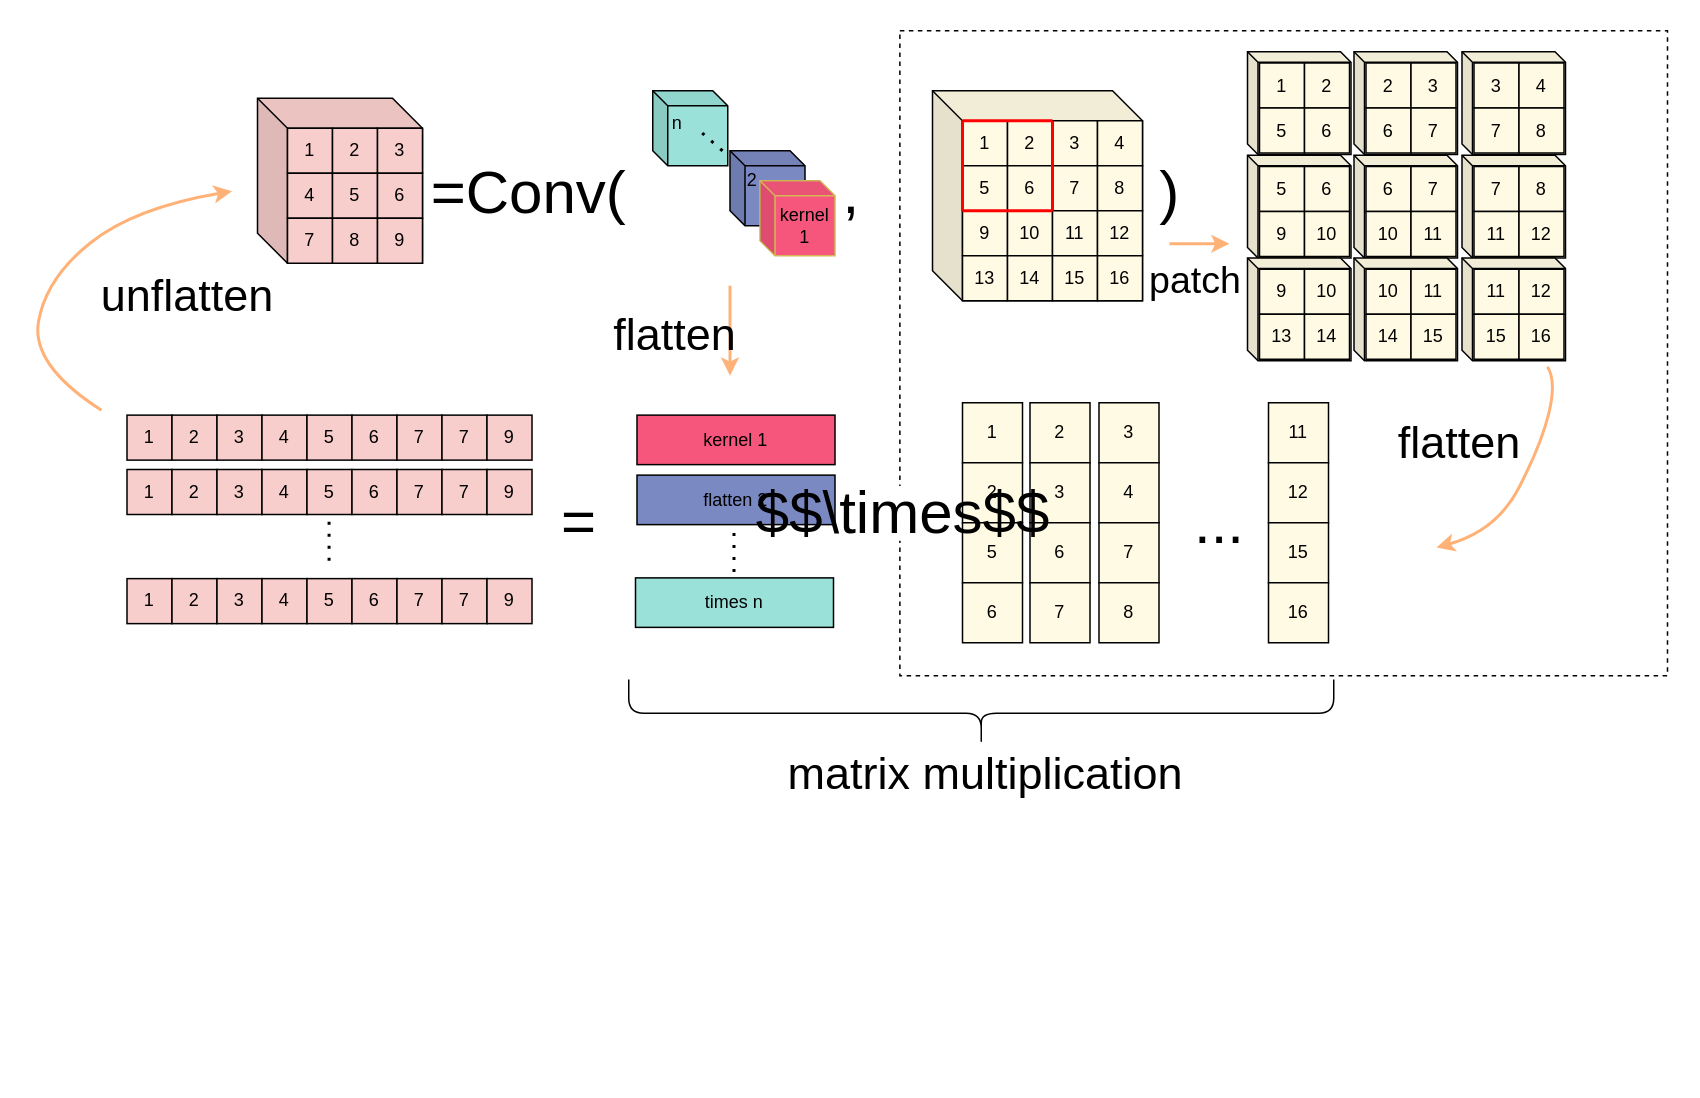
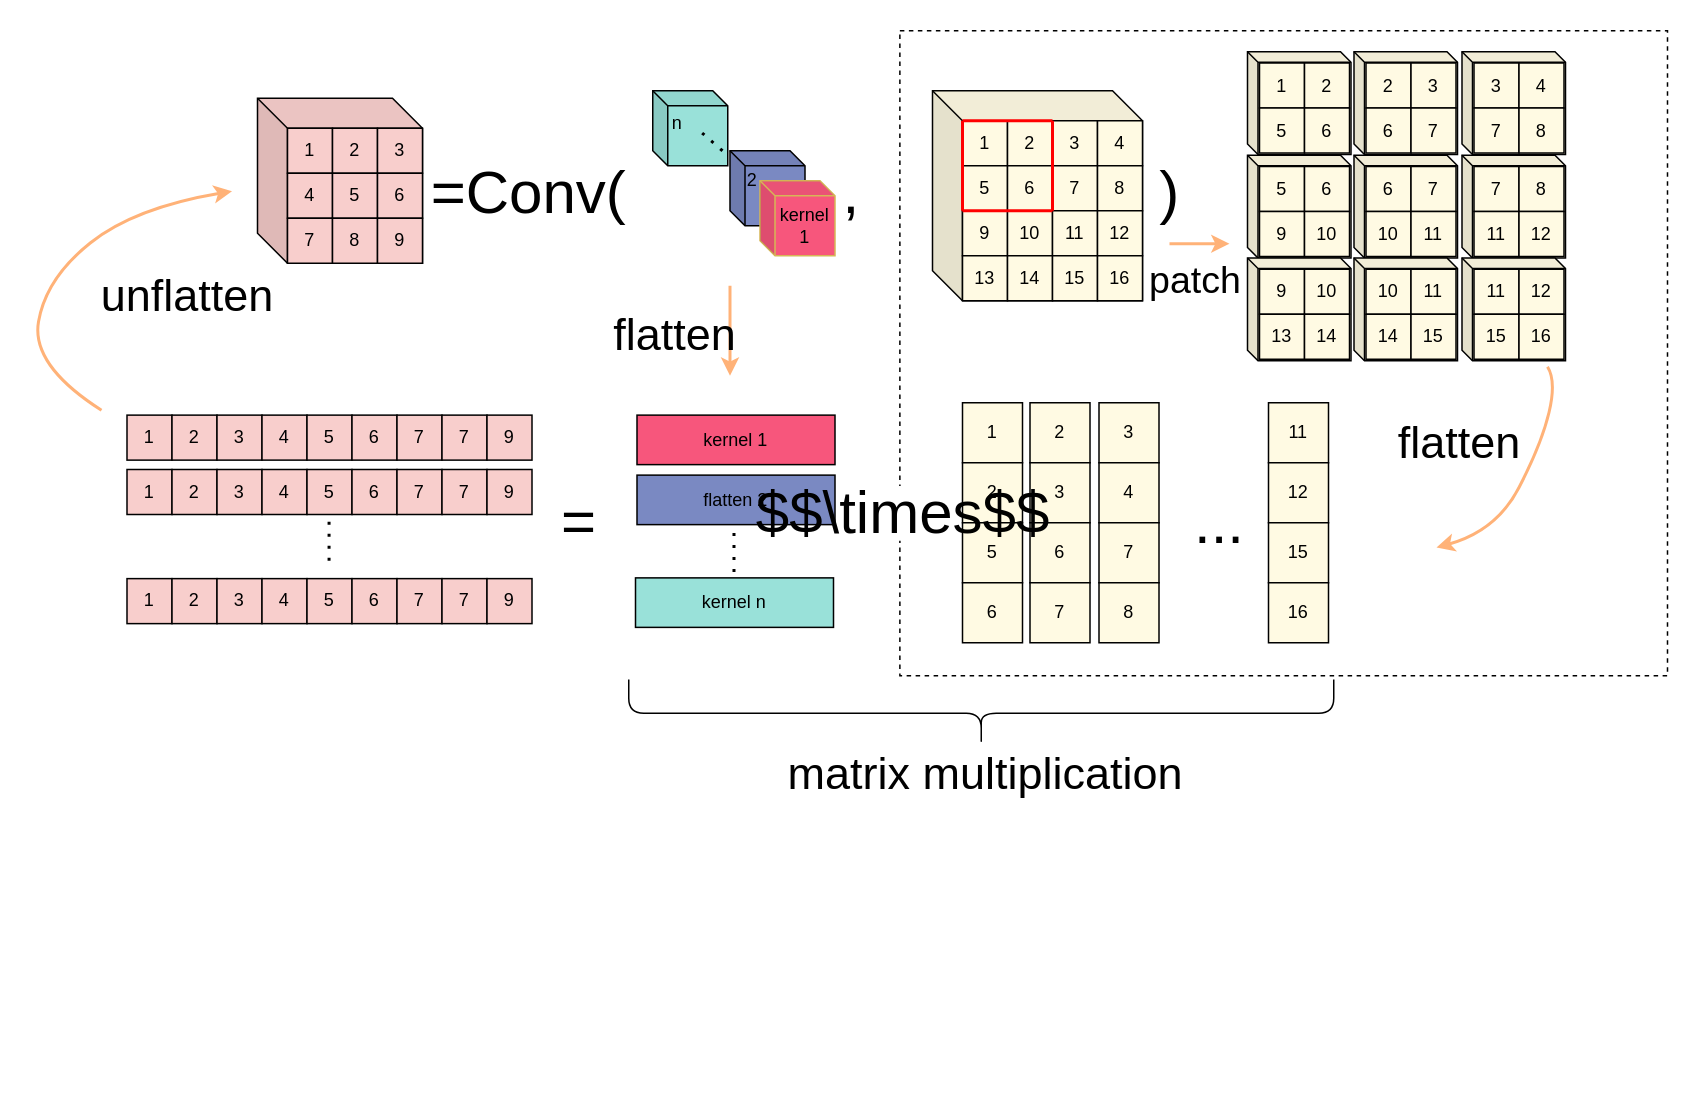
- <mxCell id="94" value="times n" style="rounded=0;whiteSpace=wrap;html=1;fillColor=#99E1D9;" vertex="1" parent="1"><mxGeometry x="423" y="384.75" width="132" height="33" as="geometry" /></mxCell>
+ <mxCell id="94" value="kernel n" style="rounded=0;whiteSpace=wrap;html=1;fillColor=#99E1D9;" vertex="1" parent="1"><mxGeometry x="423" y="384.75" width="132" height="33" as="geometry" /></mxCell>
